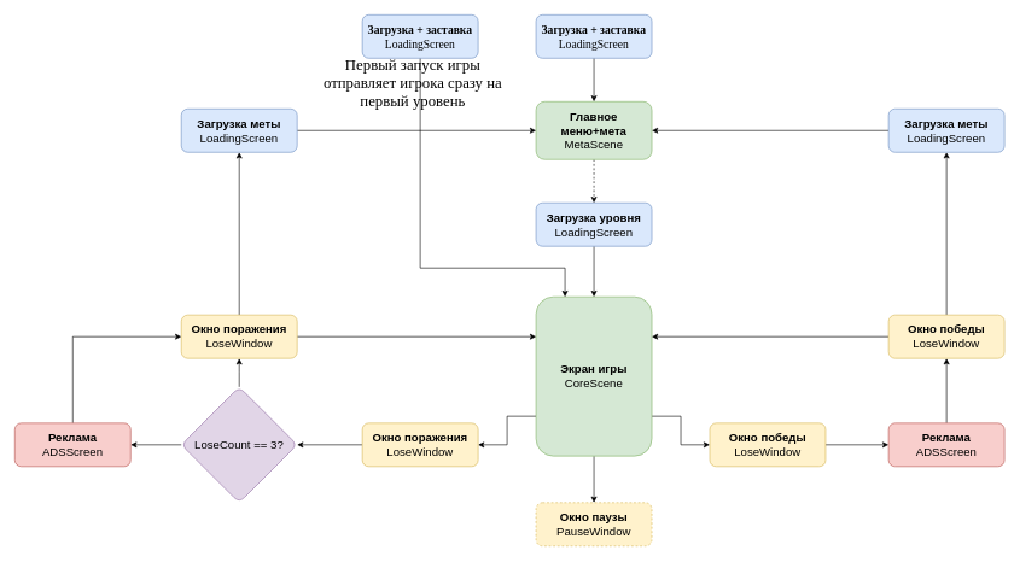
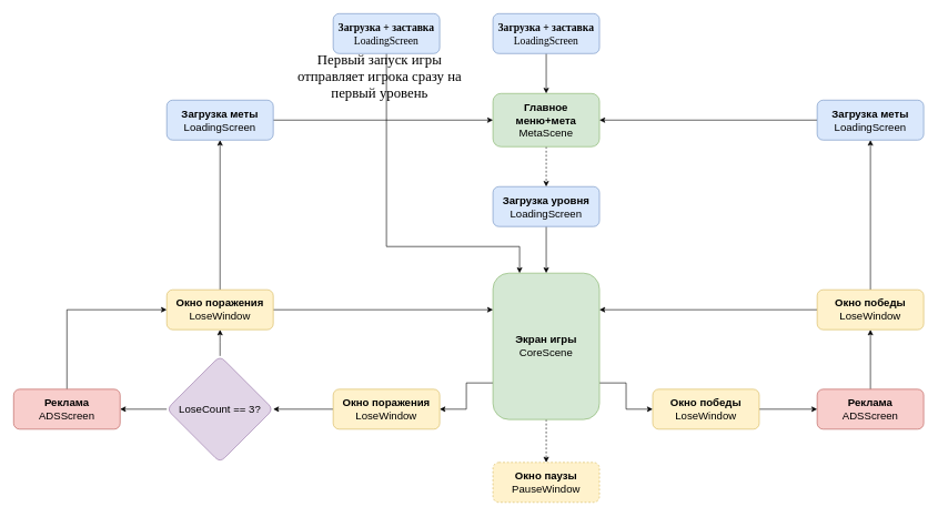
- <mxCell id="8" value="" style="edgeStyle=orthogonalEdgeStyle;rounded=0;orthogonalLoop=1;jettySize=auto;html=1;fontSize=16;" edge="1" parent="1" source="11" target="12"><mxGeometry relative="1" as="geometry" /></mxCell>
+ <mxCell id="8" value="" style="edgeStyle=orthogonalEdgeStyle;rounded=0;orthogonalLoop=1;jettySize=auto;html=1;fontSize=16;dashed=1;" edge="1" parent="1" source="11" target="12"><mxGeometry relative="1" as="geometry" /></mxCell>
